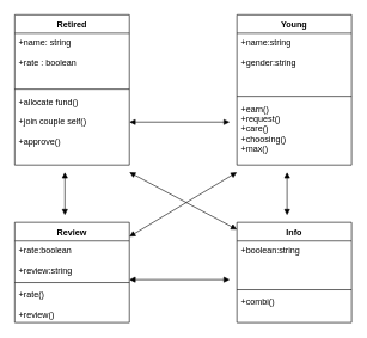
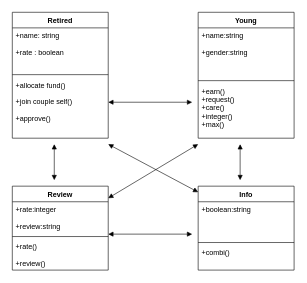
- <mxCell id="9" value="+earn()&#10;+request()&#10;+care()&#10;+choosing()&#10;+max()&#10;&#10;&#10;&#10;&#10;&#10;" style="text;strokeColor=none;fillColor=none;align=left;verticalAlign=top;spacingLeft=4;spacingRight=4;overflow=hidden;rotatable=0;points=[[0,0.5],[1,0.5]];portConstraint=eastwest;" vertex="1" parent="6"><mxGeometry y="118" width="160" height="92" as="geometry" /></mxCell>
+ <mxCell id="9" value="+earn()&#10;+request()&#10;+care()&#10;+integer()&#10;+max()&#10;&#10;&#10;&#10;&#10;&#10;" style="text;strokeColor=none;fillColor=none;align=left;verticalAlign=top;spacingLeft=4;spacingRight=4;overflow=hidden;rotatable=0;points=[[0,0.5],[1,0.5]];portConstraint=eastwest;" vertex="1" parent="6"><mxGeometry y="118" width="160" height="92" as="geometry" /></mxCell>
- <mxCell id="11" value="+rate:boolean&#10;&#10;+review:string" style="text;strokeColor=none;fillColor=none;align=left;verticalAlign=top;spacingLeft=4;spacingRight=4;overflow=hidden;rotatable=0;points=[[0,0.5],[1,0.5]];portConstraint=eastwest;" vertex="1" parent="10"><mxGeometry y="26" width="160" height="54" as="geometry" /></mxCell>
+ <mxCell id="11" value="+rate:integer&#10;&#10;+review:string" style="text;strokeColor=none;fillColor=none;align=left;verticalAlign=top;spacingLeft=4;spacingRight=4;overflow=hidden;rotatable=0;points=[[0,0.5],[1,0.5]];portConstraint=eastwest;" vertex="1" parent="10"><mxGeometry y="26" width="160" height="54" as="geometry" /></mxCell>
